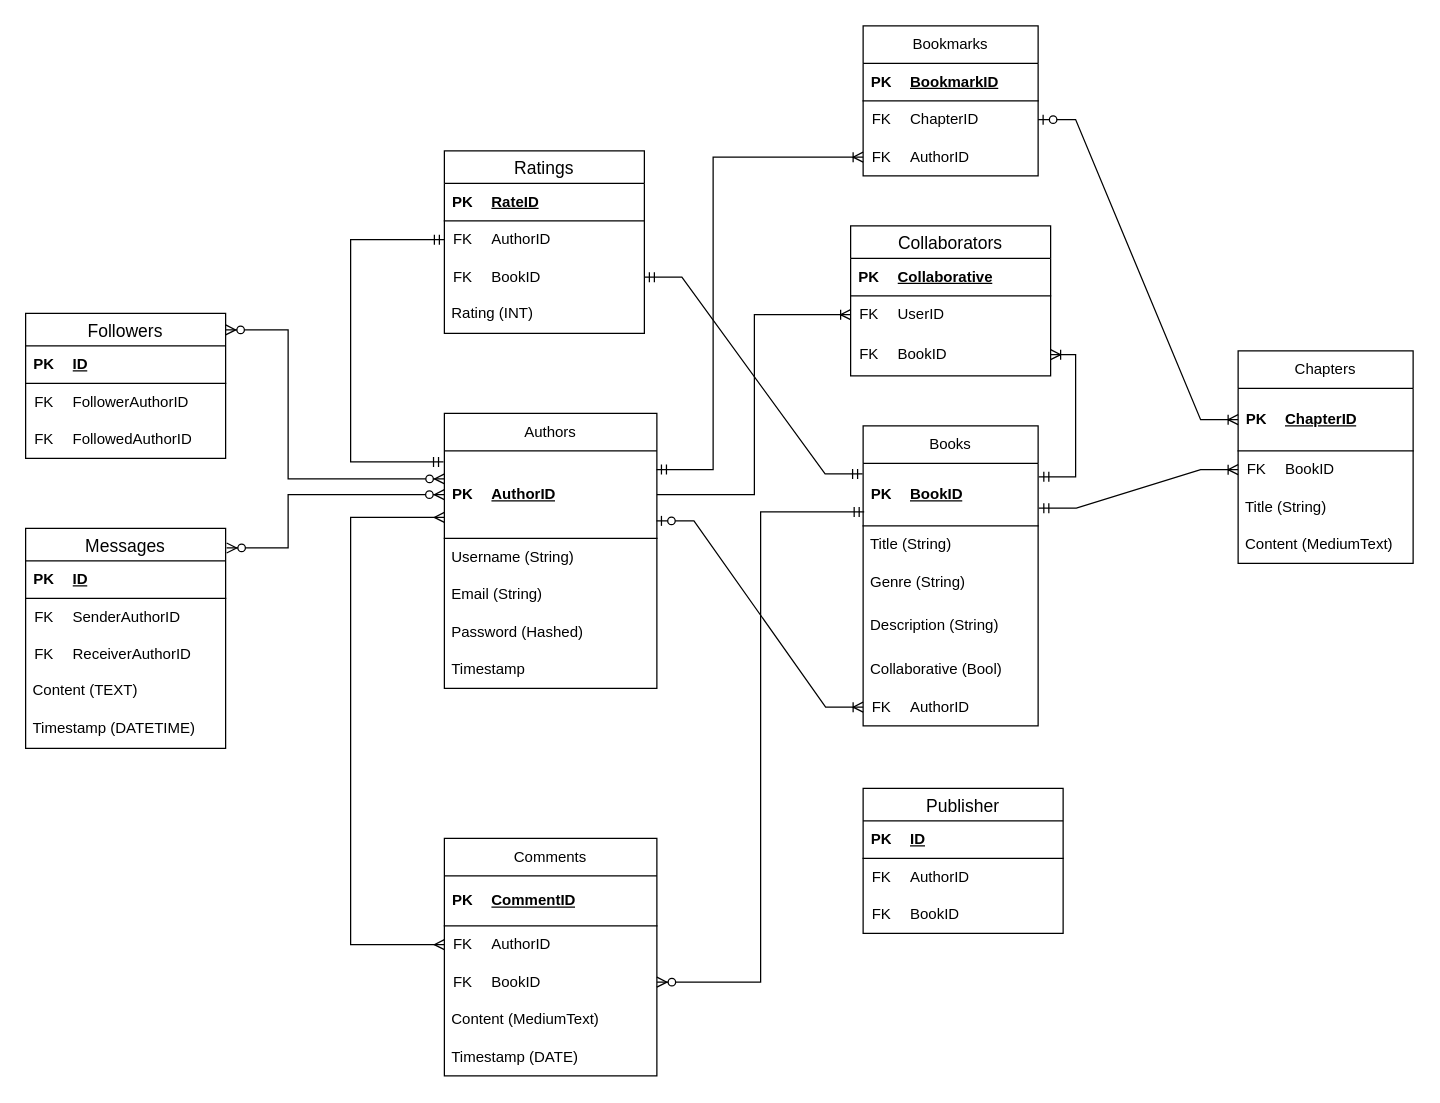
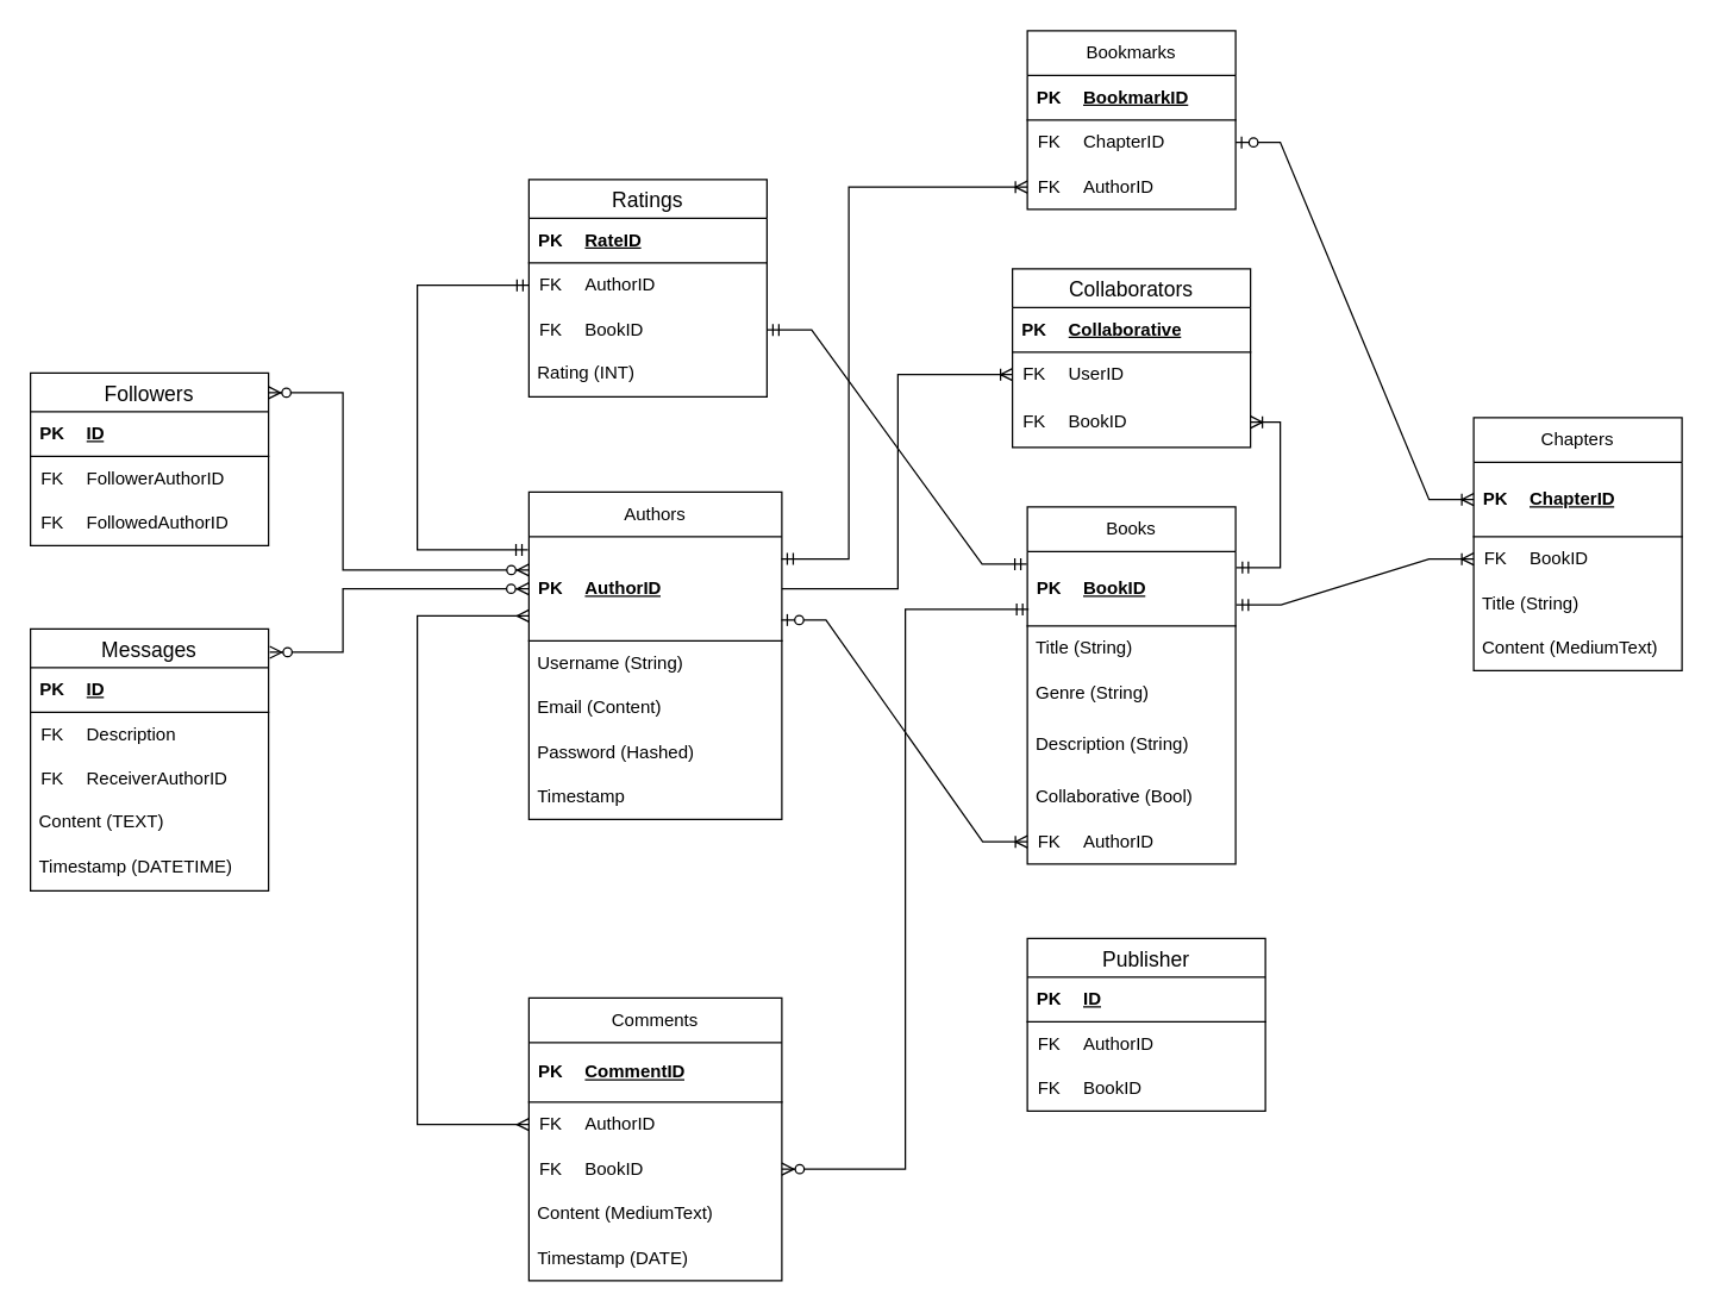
- <mxCell id="8" value="Email (String)" style="text;strokeColor=none;fillColor=none;align=left;verticalAlign=middle;spacingLeft=4;spacingRight=4;overflow=hidden;points=[[0,0.5],[1,0.5]];portConstraint=eastwest;rotatable=0;whiteSpace=wrap;html=1;" parent="2" vertex="1"><mxGeometry y="130" width="170" height="30" as="geometry" /></mxCell>
+ <mxCell id="8" value="Email (Content)" style="text;strokeColor=none;fillColor=none;align=left;verticalAlign=middle;spacingLeft=4;spacingRight=4;overflow=hidden;points=[[0,0.5],[1,0.5]];portConstraint=eastwest;rotatable=0;whiteSpace=wrap;html=1;" parent="2" vertex="1"><mxGeometry y="130" width="170" height="30" as="geometry" /></mxCell>
- <mxCell id="119" value="SenderAuthorID" style="shape=partialRectangle;connectable=0;fillColor=none;top=0;left=0;bottom=0;right=0;align=left;spacingLeft=6;fontStyle=0;overflow=hidden;whiteSpace=wrap;html=1;" parent="117" vertex="1"><mxGeometry x="30" width="130" height="30" as="geometry"><mxRectangle width="130" height="30" as="alternateBounds" /></mxGeometry></mxCell>
+ <mxCell id="119" value="Description" style="shape=partialRectangle;connectable=0;fillColor=none;top=0;left=0;bottom=0;right=0;align=left;spacingLeft=6;fontStyle=0;overflow=hidden;whiteSpace=wrap;html=1;" parent="117" vertex="1"><mxGeometry x="30" width="130" height="30" as="geometry"><mxRectangle width="130" height="30" as="alternateBounds" /></mxGeometry></mxCell>
